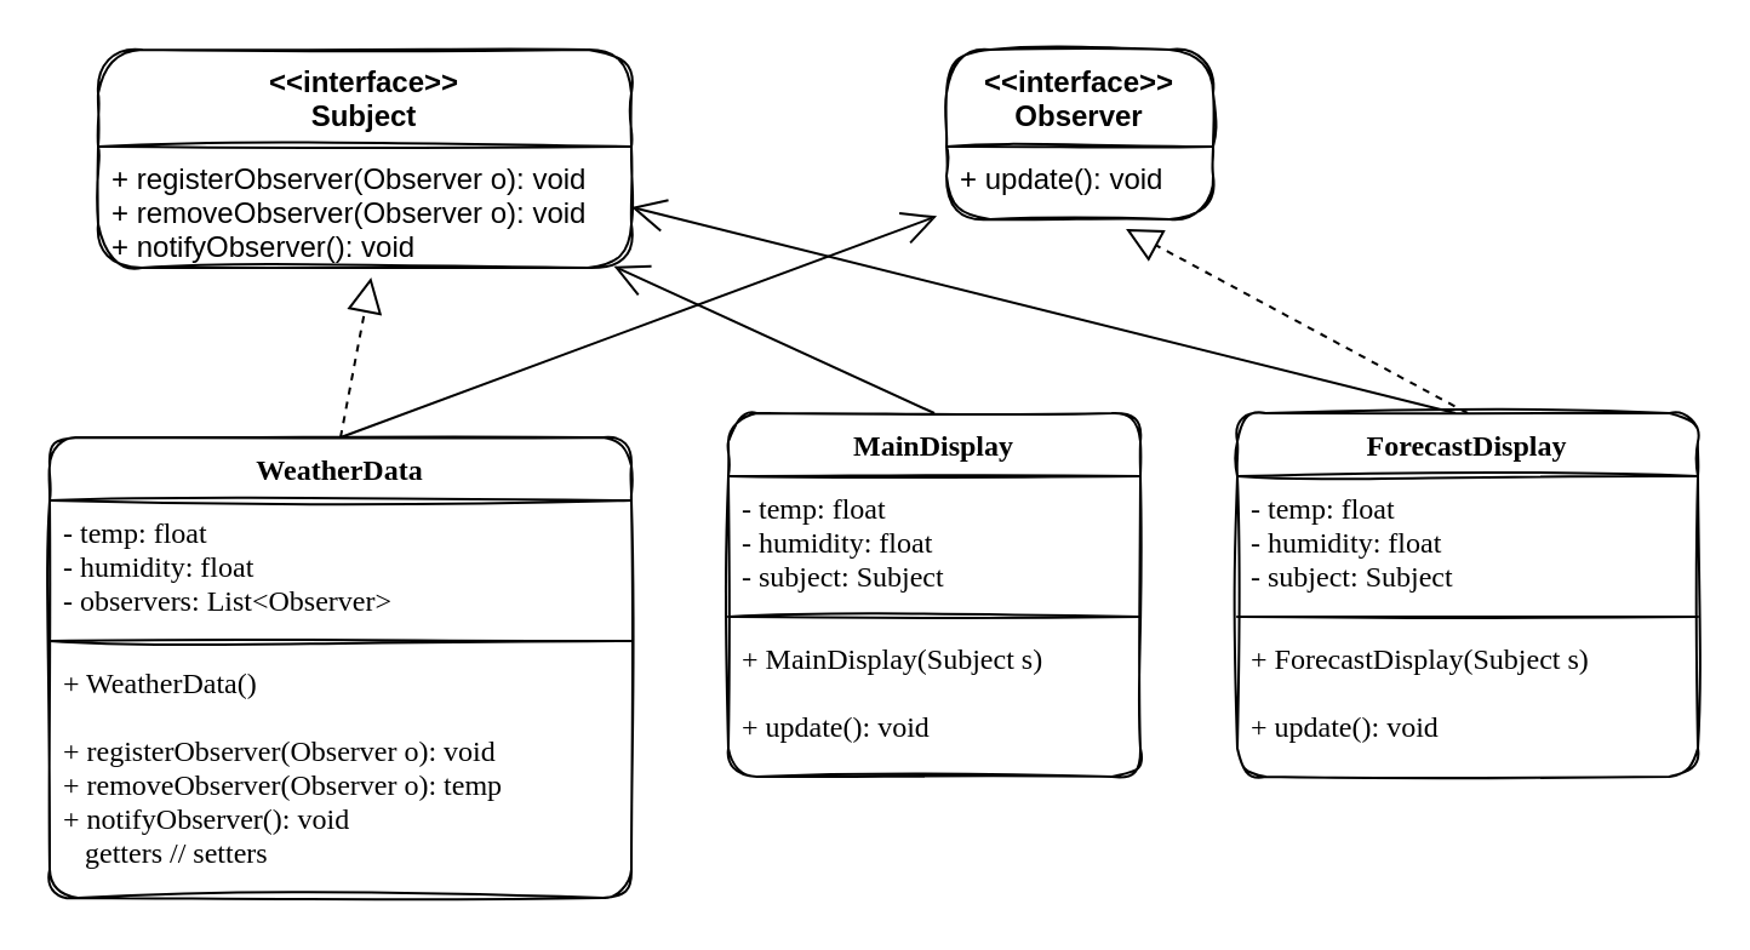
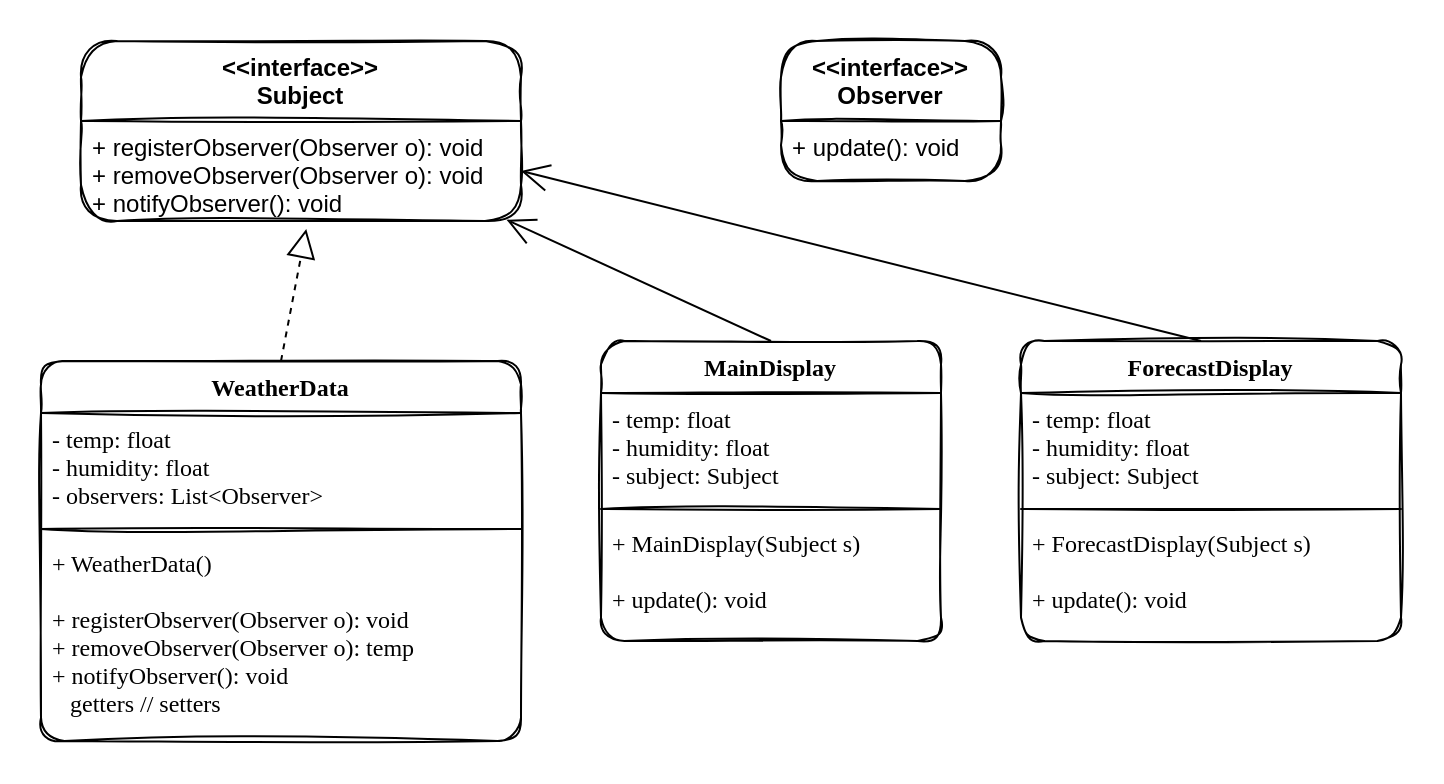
- <mxCell id="19" value="" style="endArrow=block;dashed=1;endFill=0;endSize=12;html=1;rounded=0;entryX=0.673;entryY=1.133;entryDx=0;entryDy=0;entryPerimeter=0;exitX=0.5;exitY=0;exitDx=0;exitDy=0;" edge="1" parent="1" source="15" target="10"><mxGeometry width="160" relative="1" as="geometry"><mxPoint x="480" y="130" as="sourcePoint" /><mxPoint x="640" y="130" as="targetPoint" /></mxGeometry></mxCell>
- <mxCell id="22" value="" style="endArrow=open;endFill=1;endSize=12;html=1;rounded=0;fontFamily=Verdana;exitX=0.5;exitY=0;exitDx=0;exitDy=0;entryX=-0.036;entryY=0.956;entryDx=0;entryDy=0;entryPerimeter=0;" edge="1" parent="1" source="4" target="10"><mxGeometry width="160" relative="1" as="geometry"><mxPoint x="240" y="220" as="sourcePoint" /><mxPoint x="400" y="220" as="targetPoint" /></mxGeometry></mxCell>
